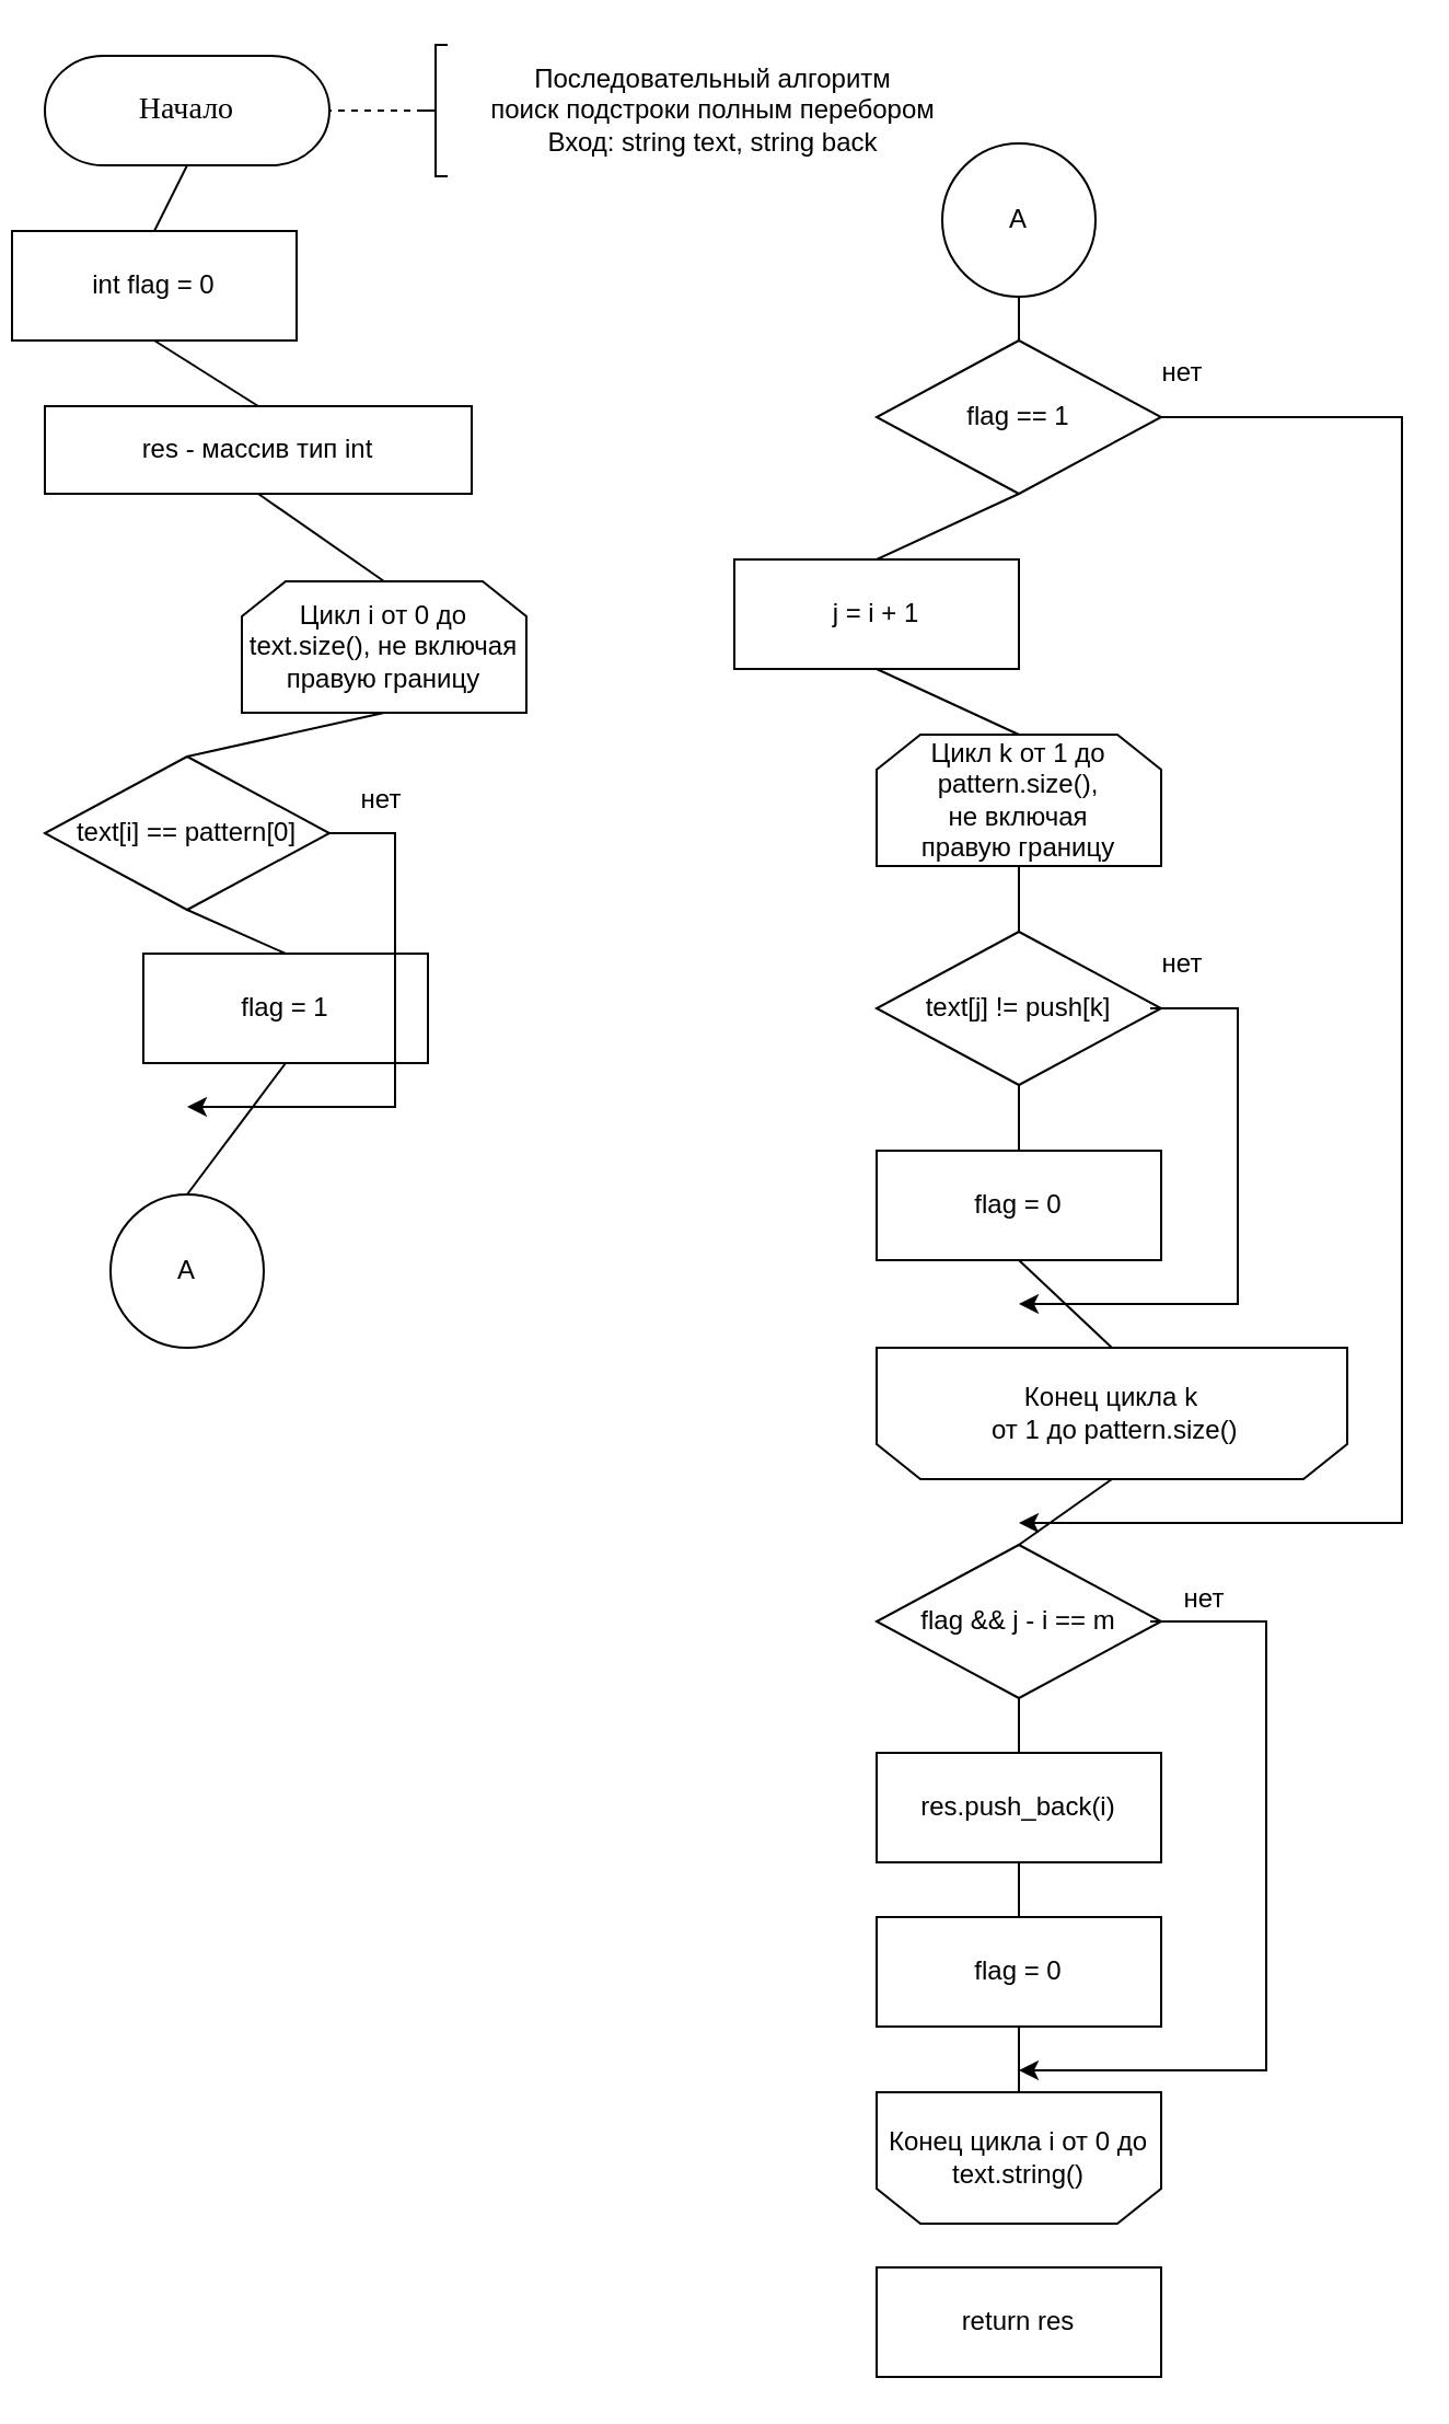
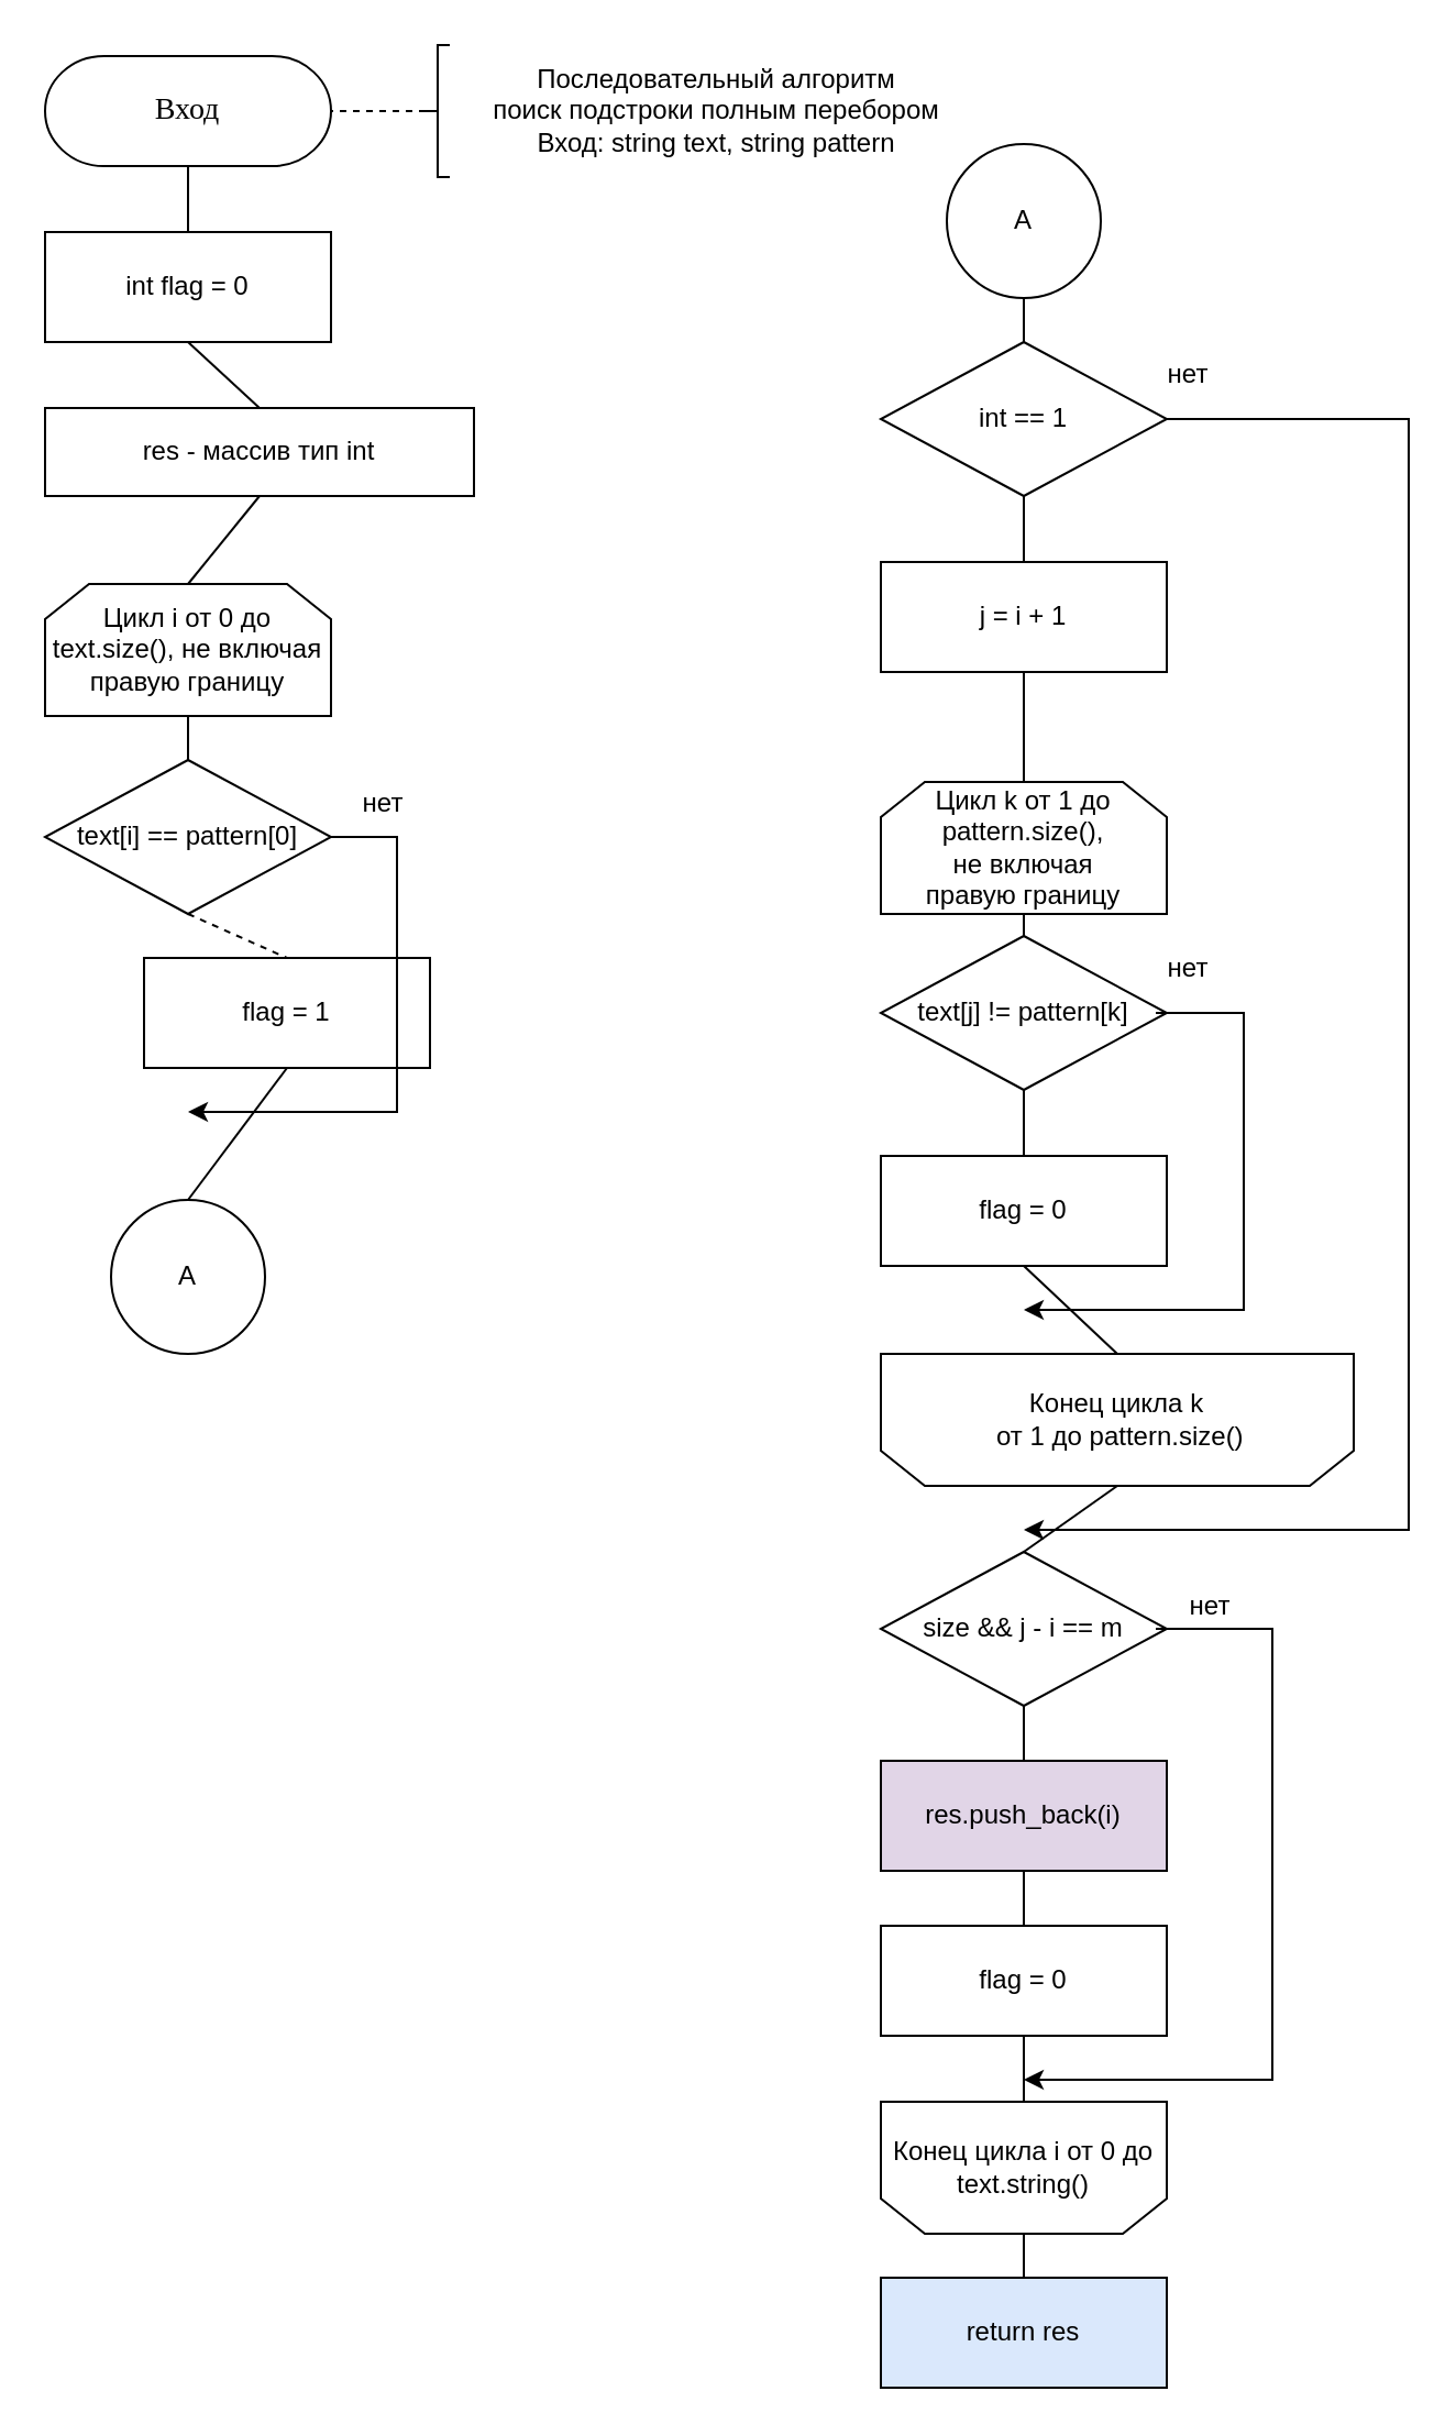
- <mxCell id="5" value="&lt;div style=&quot;&quot;&gt;&lt;font style=&quot;font-family: Calibri; color: rgb(0, 0, 0); direction: ltr; letter-spacing: 0px; line-height: 120%; opacity: 1;&quot;&gt;&lt;font style=&quot;font-size: 14px;&quot;&gt;Начало&lt;/font&gt;&lt;br&gt;&lt;/font&gt;&lt;/div&gt;" style="verticalAlign=middle;align=center;vsdxID=1;fillColor=#FFFFFF;gradientColor=none;shape=stencil(tVJBDsIgEHwNRxoEG+O51n8QS9uNCM2Ctv5eEI2ttV6Mt9md2d0MDBGFa2WnCGfOoz2qHirfErEjnINpFYIPiIiSiKK2qBq0Z1OlupNRGdHJXuKGIc1xluV5nOLsmjorxu71Psk1mJF8s83WX+USD4HD+XZ86PMkX1745KkcwFG0XnqwZsJpiY2i4RSttWwmlOuV6mbtj17m1n9ysvySf/ESwOtPa9A6RWLMv2cgtFJ+RHkD);strokeColor=#000000;spacingTop=-1;spacingBottom=-1;spacingLeft=-1;spacingRight=-1;points=[[0.5,0,0],[0.5,0.5,0],[1,0.5,0]];labelBackgroundColor=none;rounded=0;html=1;whiteSpace=wrap;" parent="1" vertex="1"><mxGeometry x="20" y="25" width="130" height="50" as="geometry" /></mxCell>
+ <mxCell id="5" value="&lt;div style=&quot;&quot;&gt;&lt;font style=&quot;font-family: Calibri; color: rgb(0, 0, 0); direction: ltr; letter-spacing: 0px; line-height: 120%; opacity: 1;&quot;&gt;&lt;font style=&quot;font-size: 14px;&quot;&gt;Вход&lt;/font&gt;&lt;br&gt;&lt;/font&gt;&lt;/div&gt;" style="verticalAlign=middle;align=center;vsdxID=1;fillColor=#FFFFFF;gradientColor=none;shape=stencil(tVJBDsIgEHwNRxoEG+O51n8QS9uNCM2Ctv5eEI2ttV6Mt9md2d0MDBGFa2WnCGfOoz2qHirfErEjnINpFYIPiIiSiKK2qBq0Z1OlupNRGdHJXuKGIc1xluV5nOLsmjorxu71Psk1mJF8s83WX+USD4HD+XZ86PMkX1745KkcwFG0XnqwZsJpiY2i4RSttWwmlOuV6mbtj17m1n9ysvySf/ESwOtPa9A6RWLMv2cgtFJ+RHkD);strokeColor=#000000;spacingTop=-1;spacingBottom=-1;spacingLeft=-1;spacingRight=-1;points=[[0.5,0,0],[0.5,0.5,0],[1,0.5,0]];labelBackgroundColor=none;rounded=0;html=1;whiteSpace=wrap;" parent="1" vertex="1"><mxGeometry x="20" y="25" width="130" height="50" as="geometry" /></mxCell>
- <mxCell id="4" value="Последовательный алгоритм&lt;br&gt;поиск подстроки полным перебором&lt;br&gt;Вход: string text, string back" style="text;html=1;align=center;verticalAlign=middle;resizable=0;points=[];autosize=1;strokeColor=none;fillColor=none;" parent="1" vertex="1"><mxGeometry x="210" y="20" width="230" height="60" as="geometry" /></mxCell>
+ <mxCell id="4" value="Последовательный алгоритм&lt;br&gt;поиск подстроки полным перебором&lt;br&gt;Вход: string text, string pattern" style="text;html=1;align=center;verticalAlign=middle;resizable=0;points=[];autosize=1;strokeColor=none;fillColor=none;" parent="1" vertex="1"><mxGeometry x="210" y="20" width="230" height="60" as="geometry" /></mxCell>
- <mxCell id="8" value="int flag = 0" style="rounded=0;whiteSpace=wrap;html=1;" parent="1" vertex="1"><mxGeometry x="5" y="105" width="130" height="50" as="geometry" /></mxCell>
+ <mxCell id="8" value="int flag = 0" style="rounded=0;whiteSpace=wrap;html=1;" parent="1" vertex="1"><mxGeometry x="20" y="105" width="130" height="50" as="geometry" /></mxCell>
- <mxCell id="10" value="flag == 1" style="strokeWidth=1;html=1;shape=mxgraph.flowchart.decision;whiteSpace=wrap;" parent="1" vertex="1"><mxGeometry x="400" y="155" width="130" height="70" as="geometry" /></mxCell>
+ <mxCell id="10" value="int == 1" style="strokeWidth=1;html=1;shape=mxgraph.flowchart.decision;whiteSpace=wrap;" parent="1" vertex="1"><mxGeometry x="400" y="155" width="130" height="70" as="geometry" /></mxCell>
- <mxCell id="12" value="j = i + 1" style="rounded=0;whiteSpace=wrap;html=1;" parent="1" vertex="1"><mxGeometry x="335" y="255" width="130" height="50" as="geometry" /></mxCell>
+ <mxCell id="12" value="j = i + 1" style="rounded=0;whiteSpace=wrap;html=1;" parent="1" vertex="1"><mxGeometry x="400" y="255" width="130" height="50" as="geometry" /></mxCell>
- <mxCell id="6" value="Цикл i от 0 до &lt;br&gt;text.size(), не включая &lt;br&gt;правую границу" style="shape=loopLimit;whiteSpace=wrap;html=1;" parent="1" vertex="1"><mxGeometry x="110" y="265" width="130" height="60" as="geometry" /></mxCell>
+ <mxCell id="6" value="Цикл i от 0 до &lt;br&gt;text.size(), не включая &lt;br&gt;правую границу" style="shape=loopLimit;whiteSpace=wrap;html=1;" parent="1" vertex="1"><mxGeometry x="20" y="265" width="130" height="60" as="geometry" /></mxCell>
- <mxCell id="13" value="Цикл k от 1 до&lt;br style=&quot;border-color: var(--border-color);&quot;&gt;pattern.size(), &lt;br&gt;не включая&lt;br style=&quot;border-color: var(--border-color);&quot;&gt;правую границу" style="shape=loopLimit;whiteSpace=wrap;html=1;" parent="1" vertex="1"><mxGeometry x="400" y="335" width="130" height="60" as="geometry" /></mxCell>
+ <mxCell id="13" value="Цикл k от 1 до&lt;br style=&quot;border-color: var(--border-color);&quot;&gt;pattern.size(), &lt;br&gt;не включая&lt;br style=&quot;border-color: var(--border-color);&quot;&gt;правую границу" style="shape=loopLimit;whiteSpace=wrap;html=1;" parent="1" vertex="1"><mxGeometry x="400" y="355" width="130" height="60" as="geometry" /></mxCell>
- <mxCell id="26" value="" style="endArrow=none;html=1;rounded=0;exitX=0.5;exitY=1;exitDx=0;exitDy=0;exitPerimeter=0;entryX=0.5;entryY=0;entryDx=0;entryDy=0;" parent="1" source="7" target="11" edge="1"><mxGeometry width="50" height="50" relative="1" as="geometry"><mxPoint x="570" y="445" as="sourcePoint" /><mxPoint x="620" y="395" as="targetPoint" /></mxGeometry></mxCell>
+ <mxCell id="26" value="" style="endArrow=none;html=1;rounded=0;exitX=0.5;exitY=1;exitDx=0;exitDy=0;exitPerimeter=0;entryX=0.5;entryY=0;entryDx=0;entryDy=0;dashed=1;" parent="1" source="7" target="11" edge="1"><mxGeometry width="50" height="50" relative="1" as="geometry"><mxPoint x="570" y="445" as="sourcePoint" /><mxPoint x="620" y="395" as="targetPoint" /></mxGeometry></mxCell>
- <mxCell id="14" value="text[j] != push[k]" style="strokeWidth=1;html=1;shape=mxgraph.flowchart.decision;whiteSpace=wrap;" parent="1" vertex="1"><mxGeometry x="400" y="425" width="130" height="70" as="geometry" /></mxCell>
+ <mxCell id="14" value="text[j] != pattern[k]" style="strokeWidth=1;html=1;shape=mxgraph.flowchart.decision;whiteSpace=wrap;" parent="1" vertex="1"><mxGeometry x="400" y="425" width="130" height="70" as="geometry" /></mxCell>
- <mxCell id="17" value="flag &amp;amp;&amp;amp; j - i == m" style="strokeWidth=1;html=1;shape=mxgraph.flowchart.decision;whiteSpace=wrap;" parent="1" vertex="1"><mxGeometry x="400" y="705" width="130" height="70" as="geometry" /></mxCell>
+ <mxCell id="17" value="size &amp;amp;&amp;amp; j - i == m" style="strokeWidth=1;html=1;shape=mxgraph.flowchart.decision;whiteSpace=wrap;" parent="1" vertex="1"><mxGeometry x="400" y="705" width="130" height="70" as="geometry" /></mxCell>
- <mxCell id="18" value="res.push_back(i)" style="rounded=0;whiteSpace=wrap;html=1;" parent="1" vertex="1"><mxGeometry x="400" y="800" width="130" height="50" as="geometry" /></mxCell>
+ <mxCell id="18" value="res.push_back(i)" style="rounded=0;whiteSpace=wrap;html=1;fillColor=#e1d5e7;" parent="1" vertex="1"><mxGeometry x="400" y="800" width="130" height="50" as="geometry" /></mxCell>
+ <mxCell id="36" value="" style="endArrow=none;html=1;rounded=0;exitX=0.5;exitY=1;exitDx=0;exitDy=0;entryX=0.5;entryY=0;entryDx=0;entryDy=0;" parent="1" source="20" target="23" edge="1"><mxGeometry width="50" height="50" relative="1" as="geometry"><mxPoint x="570" y="675" as="sourcePoint" /><mxPoint x="620" y="625" as="targetPoint" /></mxGeometry></mxCell>
- <mxCell id="23" value="return res" style="rounded=0;whiteSpace=wrap;html=1;" parent="1" vertex="1"><mxGeometry x="400" y="1035" width="130" height="50" as="geometry" /></mxCell>
+ <mxCell id="23" value="return res" style="rounded=0;whiteSpace=wrap;html=1;fillColor=#dae8fc;" parent="1" vertex="1"><mxGeometry x="400" y="1035" width="130" height="50" as="geometry" /></mxCell>
